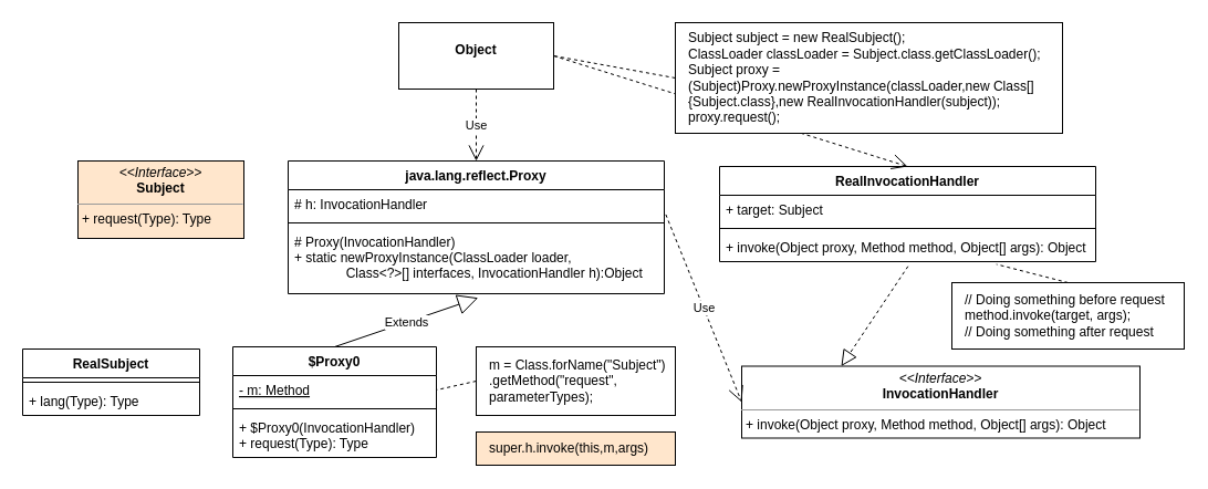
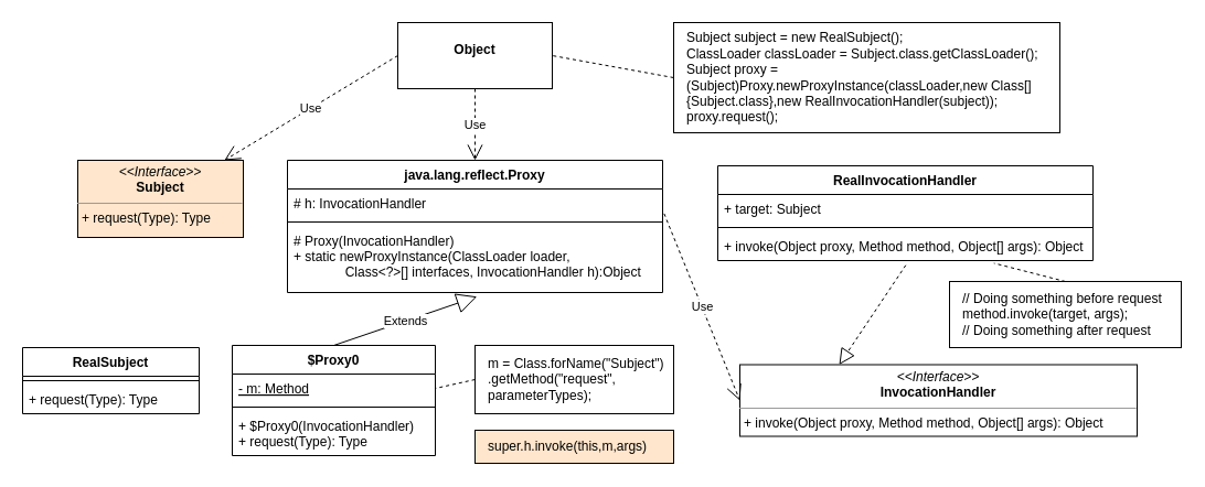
- <mxCell id="28" value="Use" style="endArrow=open;endSize=12;dashed=1;html=1;exitX=1;exitY=0.5;exitDx=0;exitDy=0;entryX=0.5;entryY=0;entryDx=0;entryDy=0;" edge="1" parent="1" source="10" target="18"><mxGeometry width="160" relative="1" as="geometry"><mxPoint x="440" y="90" as="sourcePoint" /><mxPoint x="440" y="155" as="targetPoint" /></mxGeometry></mxCell>
+ <mxCell id="11" value="Use" style="endArrow=open;endSize=12;dashed=1;html=1;exitX=0;exitY=0.5;exitDx=0;exitDy=0;" parent="1" source="10" target="2" edge="1"><mxGeometry width="160" relative="1" as="geometry"><mxPoint x="226" y="410" as="sourcePoint" /><mxPoint x="386" y="410" as="targetPoint" /></mxGeometry></mxCell>
- <mxCell id="5" value="+ lang(Type): Type" style="text;strokeColor=none;fillColor=none;align=left;verticalAlign=top;spacingLeft=4;spacingRight=4;overflow=hidden;rotatable=0;points=[[0,0.5],[1,0.5]];portConstraint=eastwest;" parent="3" vertex="1"><mxGeometry y="34" width="160" height="26" as="geometry" /></mxCell>
+ <mxCell id="5" value="+ request(Type): Type" style="text;strokeColor=none;fillColor=none;align=left;verticalAlign=top;spacingLeft=4;spacingRight=4;overflow=hidden;rotatable=0;points=[[0,0.5],[1,0.5]];portConstraint=eastwest;" parent="3" vertex="1"><mxGeometry y="34" width="160" height="26" as="geometry" /></mxCell>
